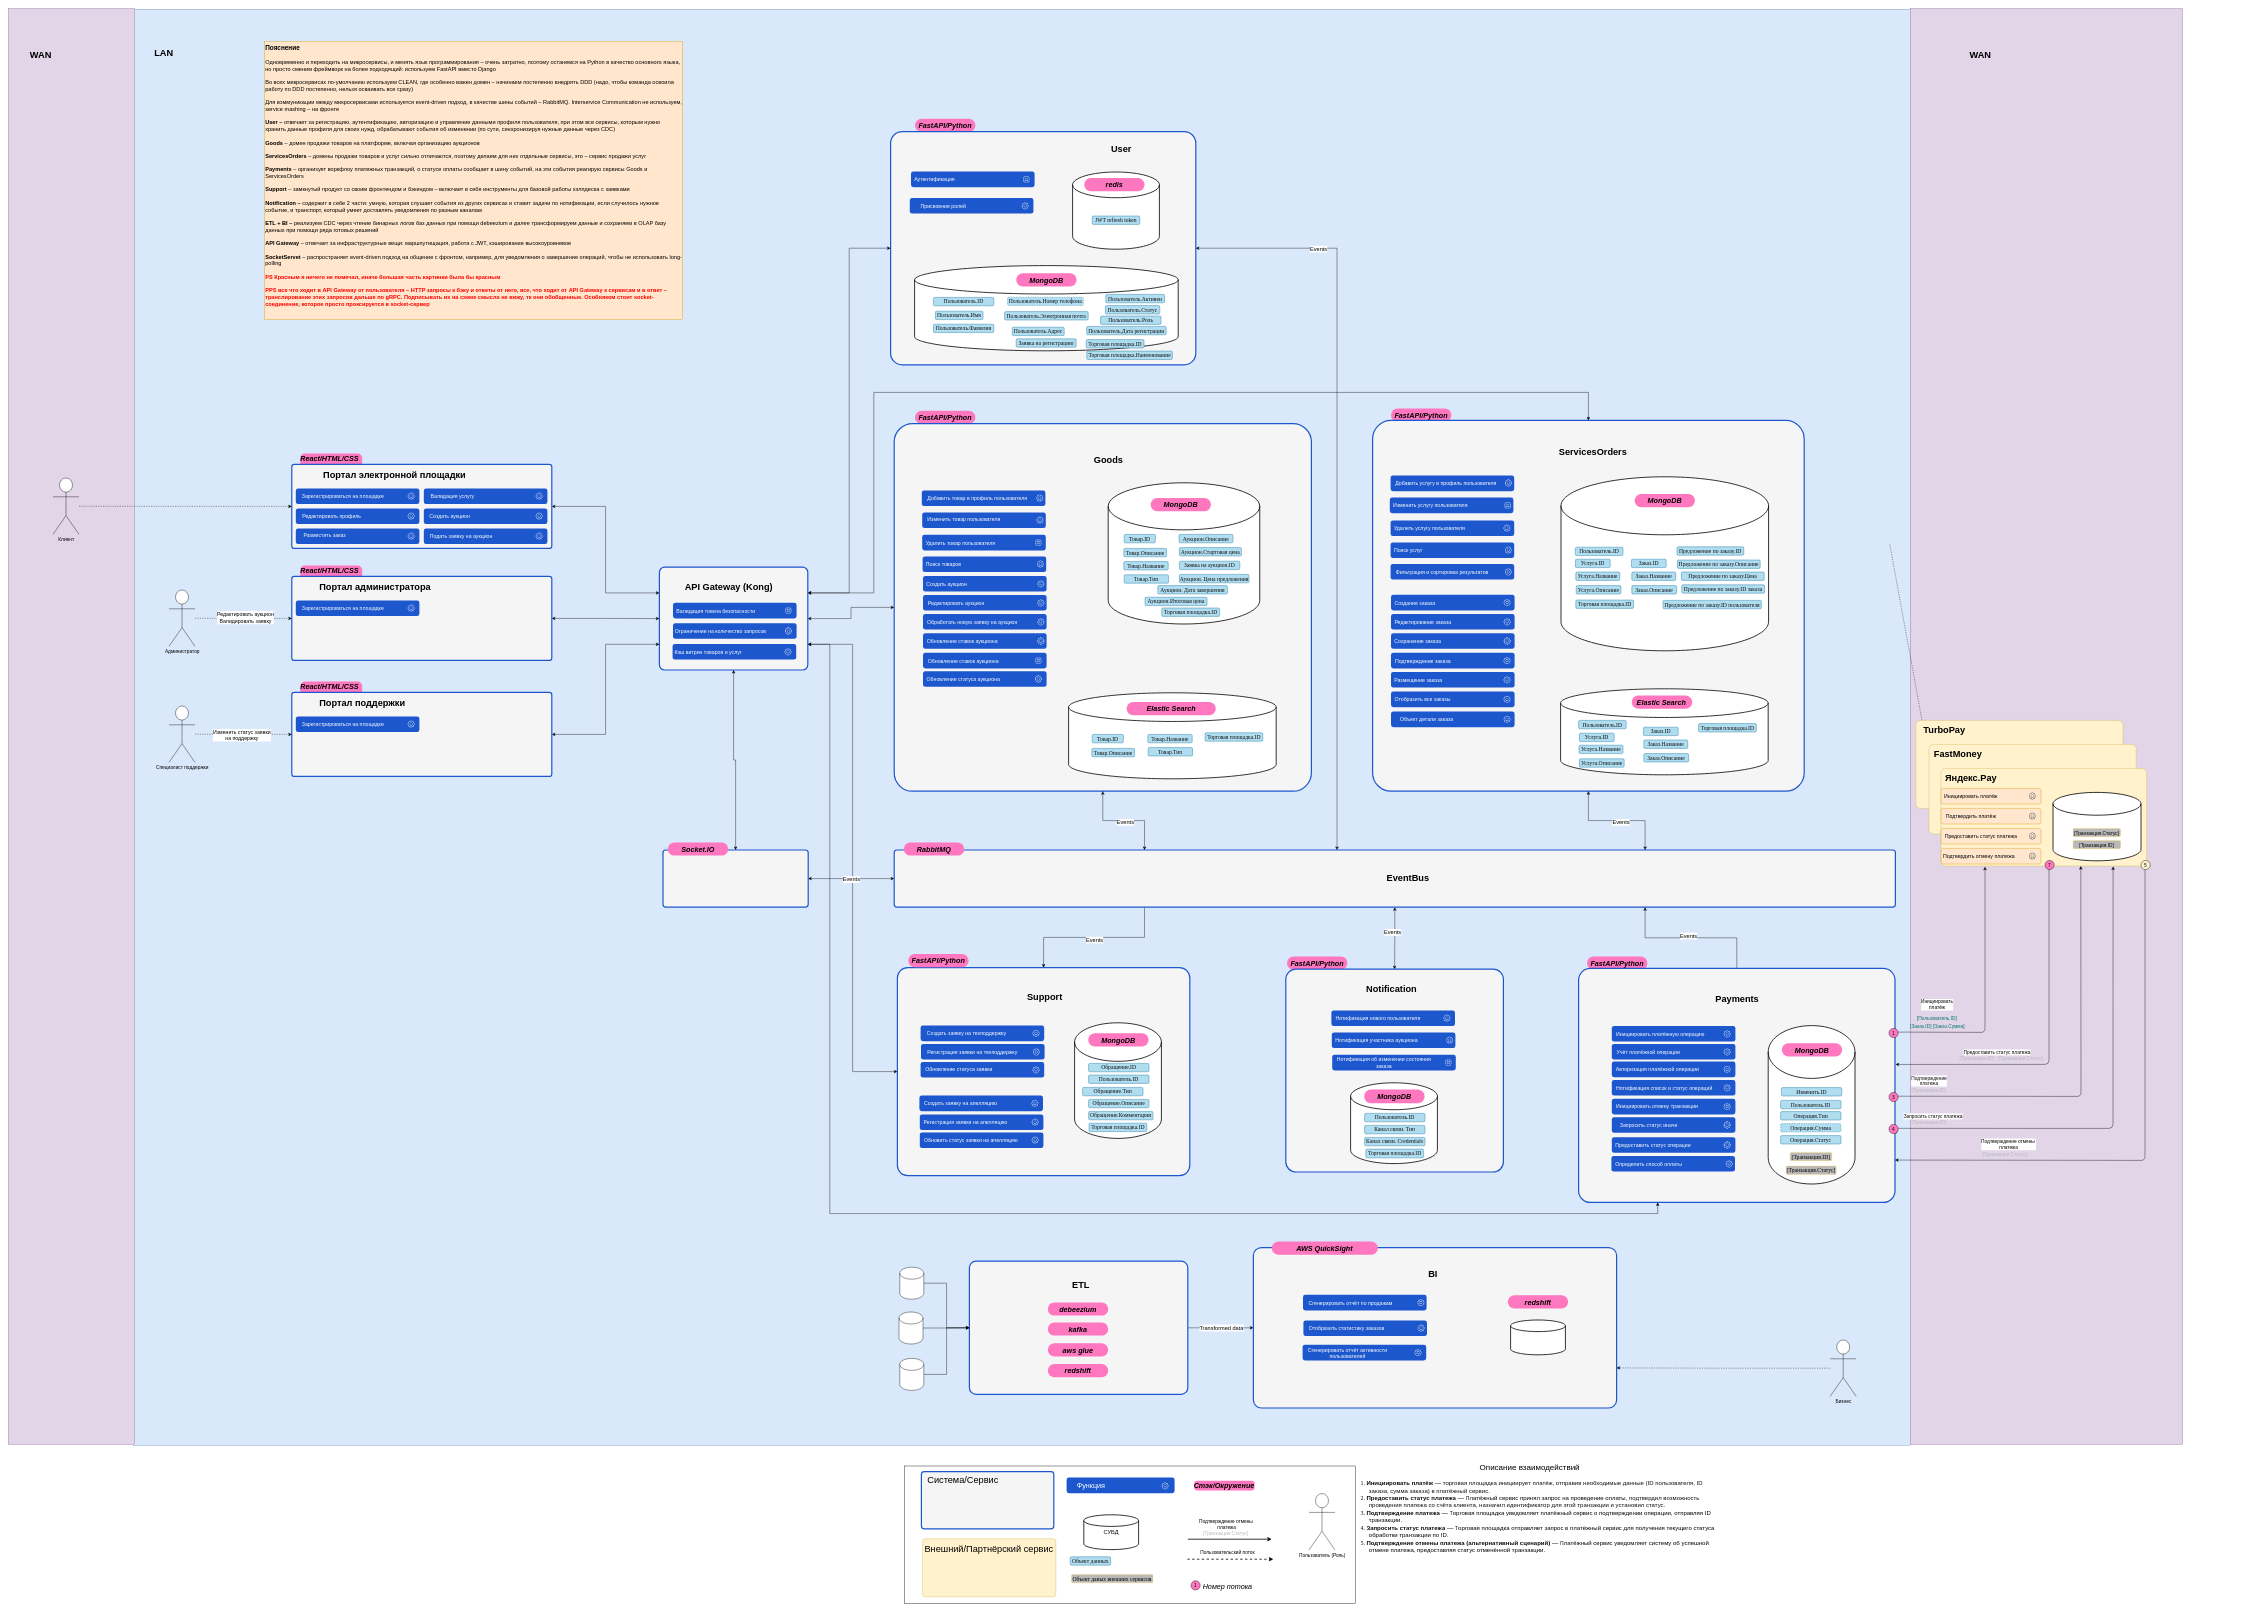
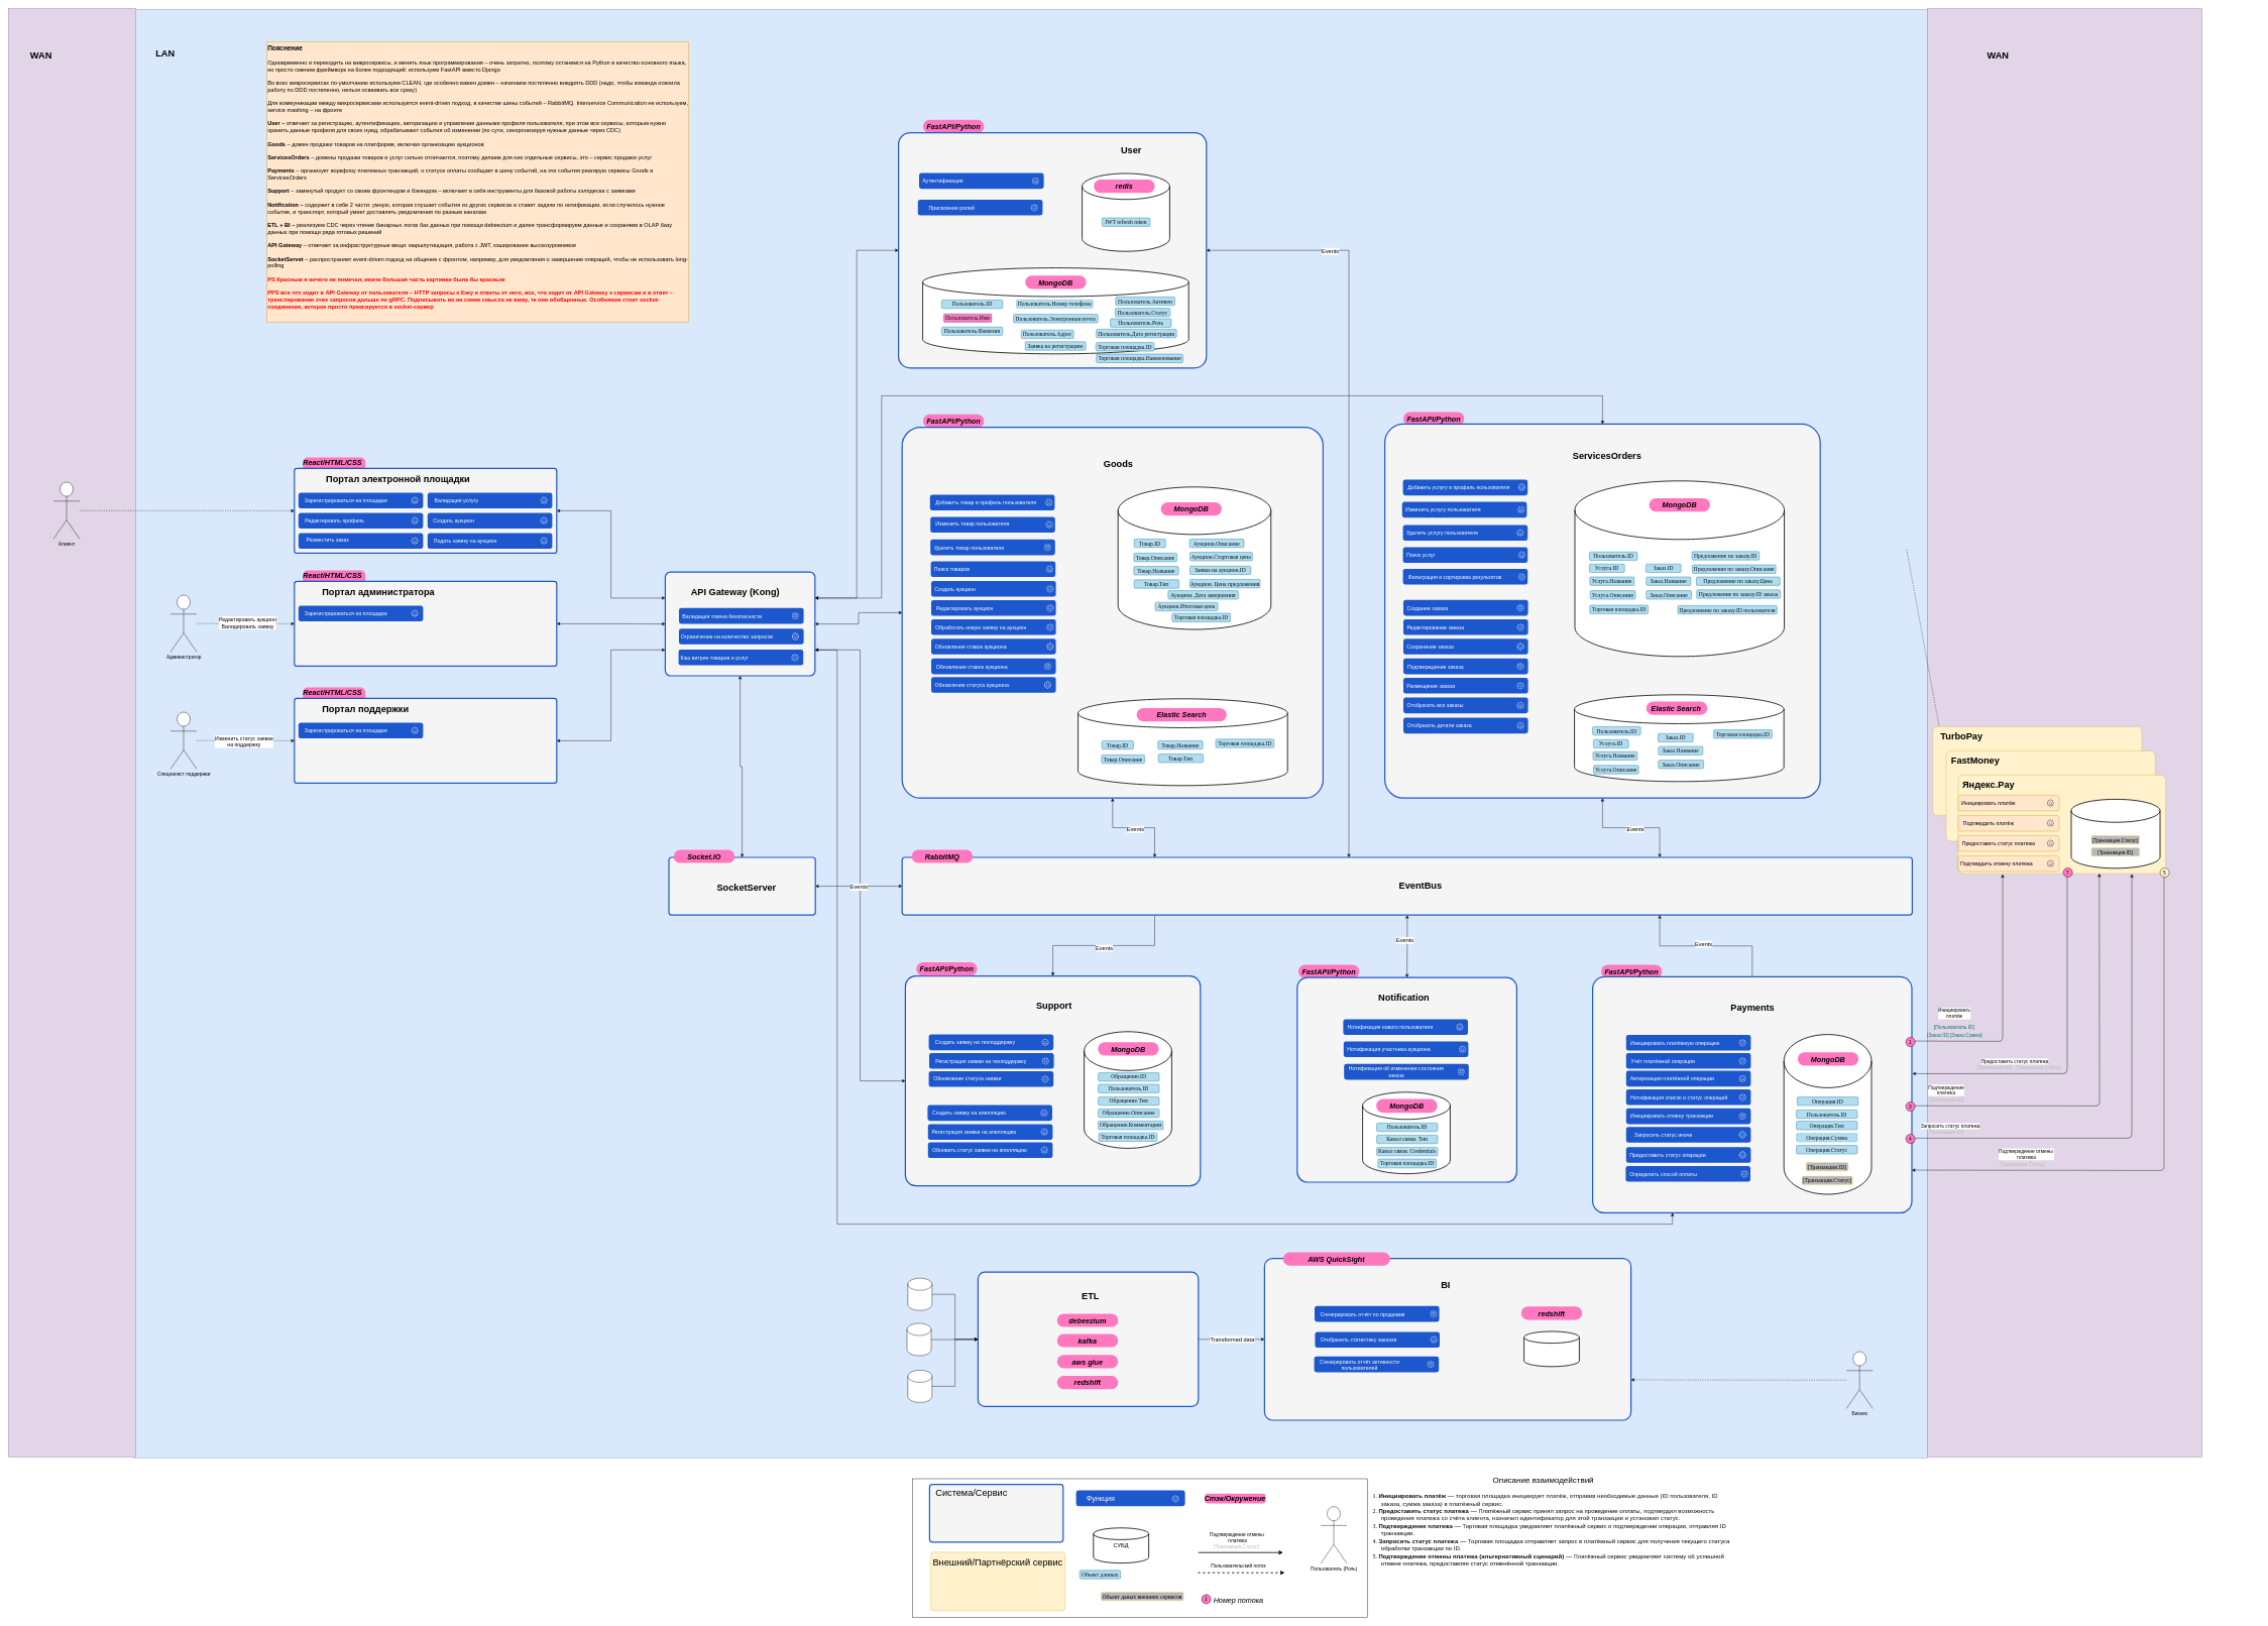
- <mxCell id="136" value="&lt;p style=&quot;margin: 0px 0px 0px 13px; text-indent: -13px; font-variant-numeric: normal; font-variant-east-asian: normal; font-variant-alternates: normal; font-kerning: auto; font-optical-sizing: auto; font-feature-settings: normal; font-variation-settings: normal; font-variant-position: normal; font-stretch: normal; font-size: 14px; line-height: normal; color: rgb(14, 14, 14); text-align: start;&quot; class=&quot;p1&quot;&gt;&lt;font face=&quot;Times New Roman&quot;&gt;Пользователь.Имя&lt;/font&gt;&lt;/p&gt;" style="rounded=1;whiteSpace=wrap;html=1;fillColor=#b1ddf0;strokeColor=#10739e;" vertex="1" parent="97"><mxGeometry x="87" y="386" width="119" height="21" as="geometry" /></mxCell>
+ <mxCell id="136" value="&lt;p style=&quot;margin: 0px 0px 0px 13px; text-indent: -13px; font-variant-numeric: normal; font-variant-east-asian: normal; font-variant-alternates: normal; font-kerning: auto; font-optical-sizing: auto; font-feature-settings: normal; font-variation-settings: normal; font-variant-position: normal; font-stretch: normal; font-size: 14px; line-height: normal; color: rgb(14, 14, 14); text-align: start;&quot; class=&quot;p1&quot;&gt;&lt;font face=&quot;Times New Roman&quot;&gt;Пользователь.Имя&lt;/font&gt;&lt;/p&gt;" style="rounded=1;whiteSpace=wrap;html=1;fillColor=#ff77bf;strokeColor=#10739e;" vertex="1" parent="97"><mxGeometry x="87" y="386" width="119" height="21" as="geometry" /></mxCell>
- <mxCell id="361" value="Объект детали заказа" style="text;html=1;align=center;verticalAlign=middle;whiteSpace=wrap;rounded=1;fontSize=13;fontColor=#FFFFFF;strokeColor=none;" vertex="1" parent="358"><mxGeometry x="5" y="5" width="169" height="30" as="geometry" /></mxCell>
+ <mxCell id="361" value="Отобразить детали заказа" style="text;html=1;align=center;verticalAlign=middle;whiteSpace=wrap;rounded=1;fontSize=13;fontColor=#FFFFFF;strokeColor=none;" vertex="1" parent="358"><mxGeometry x="5" y="5" width="169" height="30" as="geometry" /></mxCell>
+ <mxCell id="522" value="SocketServer" style="text;html=1;align=center;verticalAlign=middle;whiteSpace=wrap;rounded=1;shadow=0;fontSize=23;fontStyle=1" vertex="1" parent="1"><mxGeometry x="1733" y="2175" width="233" height="49" as="geometry" /></mxCell>
- <mxCell id="508" value="&lt;p style=&quot;margin: 0px 0px 0px 13px; text-indent: -13px; font-variant-numeric: normal; font-variant-east-asian: normal; font-variant-alternates: normal; font-kerning: auto; font-optical-sizing: auto; font-feature-settings: normal; font-variation-settings: normal; font-variant-position: normal; font-stretch: normal; font-size: 14px; line-height: normal; color: rgb(14, 14, 14); text-align: start;&quot; class=&quot;p1&quot;&gt;&lt;font face=&quot;Times New Roman&quot;&gt;Обращение.Тип&lt;/font&gt;&lt;/p&gt;" style="rounded=1;whiteSpace=wrap;html=1;fillColor=#b1ddf0;strokeColor=#10739e;" vertex="1" parent="1"><mxGeometry x="2706" y="2717.5" width="151" height="21" as="geometry" /></mxCell>
+ <mxCell id="508" value="&lt;p style=&quot;margin: 0px 0px 0px 13px; text-indent: -13px; font-variant-numeric: normal; font-variant-east-asian: normal; font-variant-alternates: normal; font-kerning: auto; font-optical-sizing: auto; font-feature-settings: normal; font-variation-settings: normal; font-variant-position: normal; font-stretch: normal; font-size: 14px; line-height: normal; color: rgb(14, 14, 14); text-align: start;&quot; class=&quot;p1&quot;&gt;&lt;font face=&quot;Times New Roman&quot;&gt;Обращение.Тип&lt;/font&gt;&lt;/p&gt;" style="rounded=1;whiteSpace=wrap;html=1;fillColor=#b1ddf0;strokeColor=#10739e;" vertex="1" parent="1"><mxGeometry x="2721" y="2717.5" width="151" height="21" as="geometry" /></mxCell>
- <mxCell id="518" value="&lt;p style=&quot;margin: 0px 0px 0px 13px; text-indent: -13px; font-variant-numeric: normal; font-variant-east-asian: normal; font-variant-alternates: normal; font-kerning: auto; font-optical-sizing: auto; font-feature-settings: normal; font-variation-settings: normal; font-variant-position: normal; font-stretch: normal; font-size: 14px; line-height: normal; color: rgb(14, 14, 14); text-align: start;&quot; class=&quot;p1&quot;&gt;&lt;font face=&quot;Times New Roman&quot;&gt;Изменить.ID&lt;/font&gt;&lt;/p&gt;" style="rounded=1;whiteSpace=wrap;html=1;fillColor=#b1ddf0;strokeColor=#10739e;" vertex="1" parent="1"><mxGeometry x="4453" y="2718" width="151" height="21" as="geometry" /></mxCell>
+ <mxCell id="518" value="&lt;p style=&quot;margin: 0px 0px 0px 13px; text-indent: -13px; font-variant-numeric: normal; font-variant-east-asian: normal; font-variant-alternates: normal; font-kerning: auto; font-optical-sizing: auto; font-feature-settings: normal; font-variation-settings: normal; font-variant-position: normal; font-stretch: normal; font-size: 14px; line-height: normal; color: rgb(14, 14, 14); text-align: start;&quot; class=&quot;p1&quot;&gt;&lt;font face=&quot;Times New Roman&quot;&gt;Операция.ID&lt;/font&gt;&lt;/p&gt;" style="rounded=1;whiteSpace=wrap;html=1;fillColor=#b1ddf0;strokeColor=#10739e;" vertex="1" parent="1"><mxGeometry x="4453" y="2718" width="151" height="21" as="geometry" /></mxCell>
- <mxCell id="85" value="&lt;p style=&quot;margin: 0px 0px 0px 13px; text-indent: -13px; font-variant-numeric: normal; font-variant-east-asian: normal; font-variant-alternates: normal; font-kerning: auto; font-optical-sizing: auto; font-feature-settings: normal; font-variation-settings: normal; font-variant-position: normal; font-stretch: normal; line-height: normal; text-align: start;&quot; class=&quot;p1&quot;&gt;&lt;span style=&quot;text-align: center; text-indent: 0px;&quot;&gt;&lt;font style=&quot;font-size: 14px;&quot; face=&quot;Times New Roman&quot;&gt;Объект даных внешних сервисов&lt;/font&gt;&lt;/span&gt;&lt;br&gt;&lt;/p&gt;" style="rounded=1;whiteSpace=wrap;html=1;fillColor=#B8B8B8;strokeColor=#FFD966;" vertex="1" parent="1"><mxGeometry x="2678" y="3935" width="204" height="21" as="geometry" /></mxCell>
+ <mxCell id="85" value="&lt;p style=&quot;margin: 0px 0px 0px 13px; text-indent: -13px; font-variant-numeric: normal; font-variant-east-asian: normal; font-variant-alternates: normal; font-kerning: auto; font-optical-sizing: auto; font-feature-settings: normal; font-variation-settings: normal; font-variant-position: normal; font-stretch: normal; line-height: normal; text-align: start;&quot; class=&quot;p1&quot;&gt;&lt;span style=&quot;text-align: center; text-indent: 0px;&quot;&gt;&lt;font style=&quot;font-size: 14px;&quot; face=&quot;Times New Roman&quot;&gt;Объект даных внешних сервисов&lt;/font&gt;&lt;/span&gt;&lt;br&gt;&lt;/p&gt;" style="rounded=1;whiteSpace=wrap;html=1;fillColor=#B8B8B8;strokeColor=#FFD966;" vertex="1" parent="1"><mxGeometry x="2728" y="3945" width="204" height="21" as="geometry" /></mxCell>
